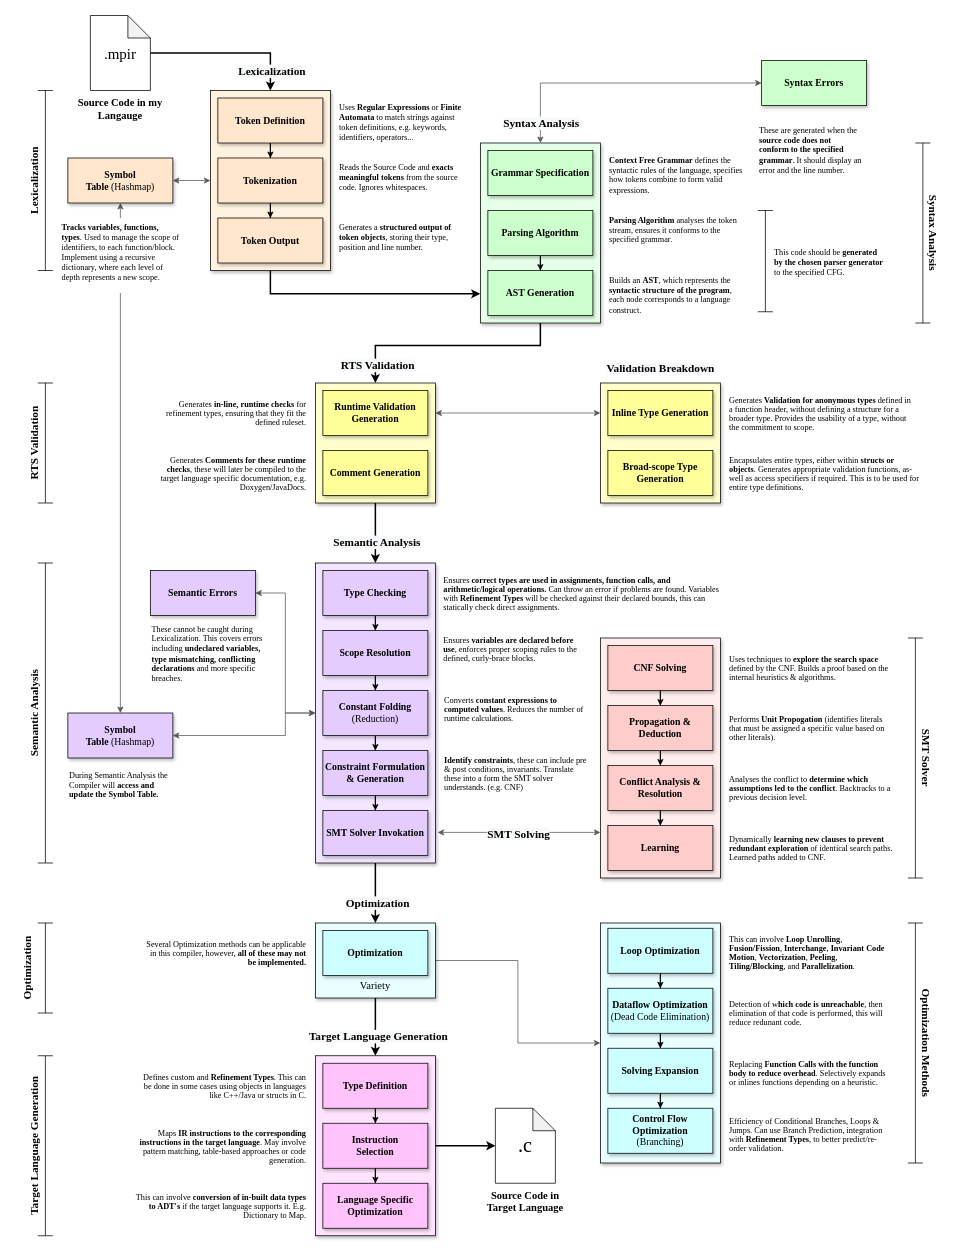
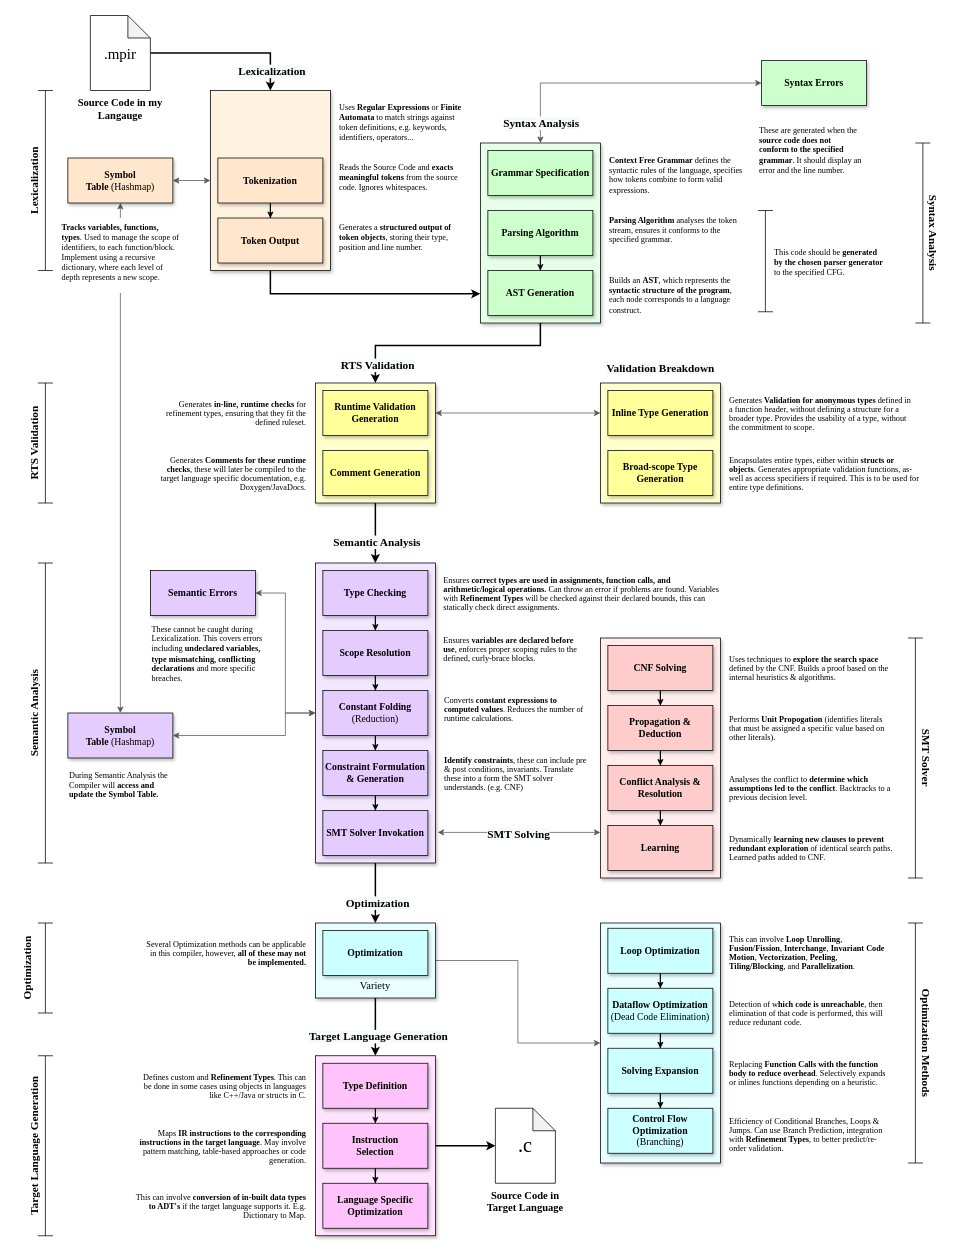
- <mxCell id="9" value="Token Definition" style="rounded=0;whiteSpace=wrap;html=1;strokeColor=default;strokeWidth=1;fontFamily=CMU Serif;fontSize=13;fontColor=default;fillColor=#FFE6CC;shadow=1;sketch=0;fontStyle=1" parent="1" vertex="1"><mxGeometry x="290" y="130" width="140" height="60" as="geometry" /></mxCell>
- <mxCell id="8" style="edgeStyle=orthogonalEdgeStyle;rounded=0;orthogonalLoop=1;jettySize=auto;html=1;fontFamily=CMU Serif;fontSize=13;fontColor=default;endArrow=classic;endFill=1;strokeWidth=1;shadow=0;sketch=0;" parent="1" source="9" target="11" edge="1"><mxGeometry relative="1" as="geometry" /></mxCell>
